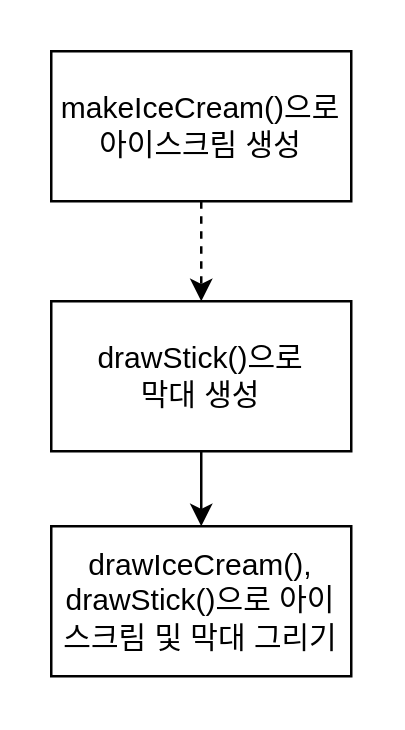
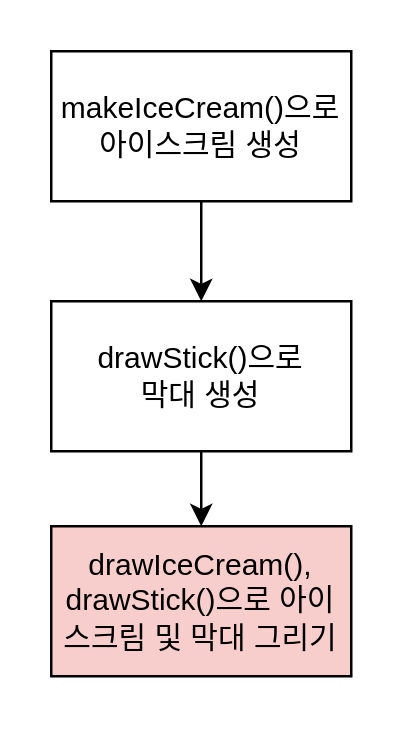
- <mxCell id="2" value="" style="edgeStyle=orthogonalEdgeStyle;rounded=0;orthogonalLoop=1;jettySize=auto;html=1;dashed=1;" edge="1" parent="1" source="3" target="5"><mxGeometry relative="1" as="geometry" /></mxCell>
+ <mxCell id="2" value="" style="edgeStyle=orthogonalEdgeStyle;rounded=0;orthogonalLoop=1;jettySize=auto;html=1;" edge="1" parent="1" source="3" target="5"><mxGeometry relative="1" as="geometry" /></mxCell>
- <mxCell id="6" value="drawIceCream(), drawStick()으로 아이스크림 및 막대 그리기" style="rounded=0;whiteSpace=wrap;html=1;" vertex="1" parent="1"><mxGeometry x="20" y="210" width="120" height="60" as="geometry" /></mxCell>
+ <mxCell id="6" value="drawIceCream(), drawStick()으로 아이스크림 및 막대 그리기" style="rounded=0;whiteSpace=wrap;html=1;fillColor=#f8cecc;" vertex="1" parent="1"><mxGeometry x="20" y="210" width="120" height="60" as="geometry" /></mxCell>
